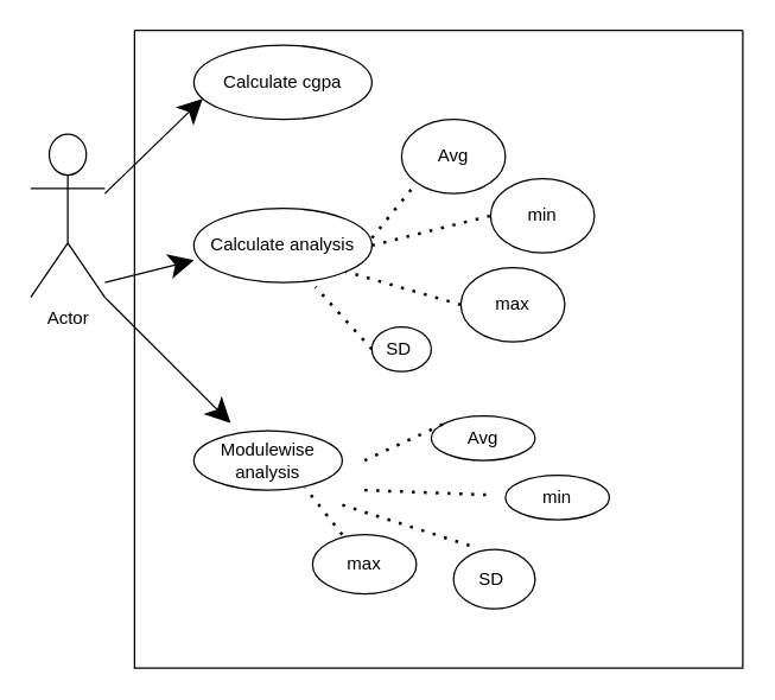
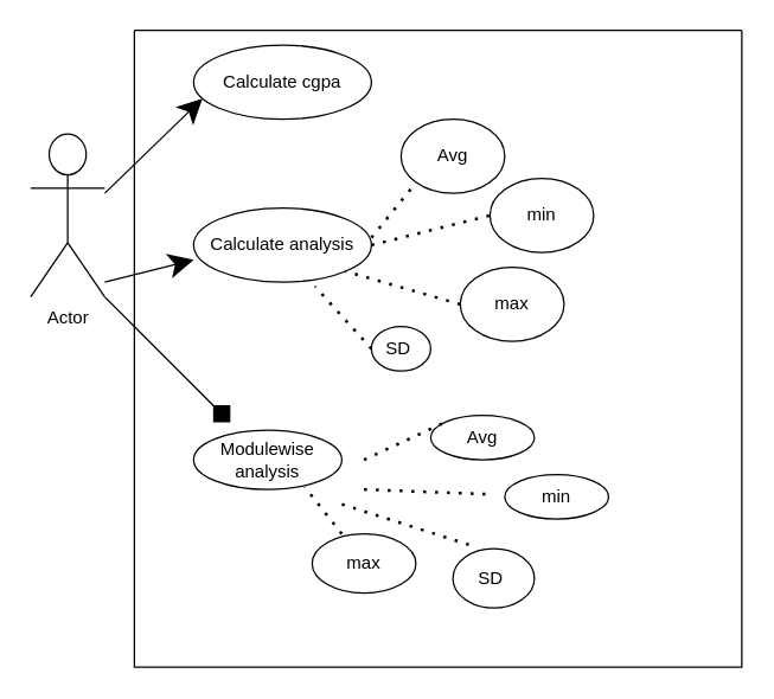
- <mxCell id="25" value="" style="endArrow=classic;html=1;startSize=14;endSize=14;sourcePerimeterSpacing=8;targetPerimeterSpacing=8;exitX=1;exitY=1;exitDx=0;exitDy=0;exitPerimeter=0;" edge="1" parent="1" source="2" target="6"><mxGeometry width="50" height="50" relative="1" as="geometry"><mxPoint x="80" y="240" as="sourcePoint" /><mxPoint x="130" y="190" as="targetPoint" /></mxGeometry></mxCell>
+ <mxCell id="25" value="" style="endArrow=diamond;html=1;startSize=14;endSize=14;sourcePerimeterSpacing=8;targetPerimeterSpacing=8;exitX=1;exitY=1;exitDx=0;exitDy=0;exitPerimeter=0;" edge="1" parent="1" source="2" target="6"><mxGeometry width="50" height="50" relative="1" as="geometry"><mxPoint x="80" y="240" as="sourcePoint" /><mxPoint x="130" y="190" as="targetPoint" /></mxGeometry></mxCell>
